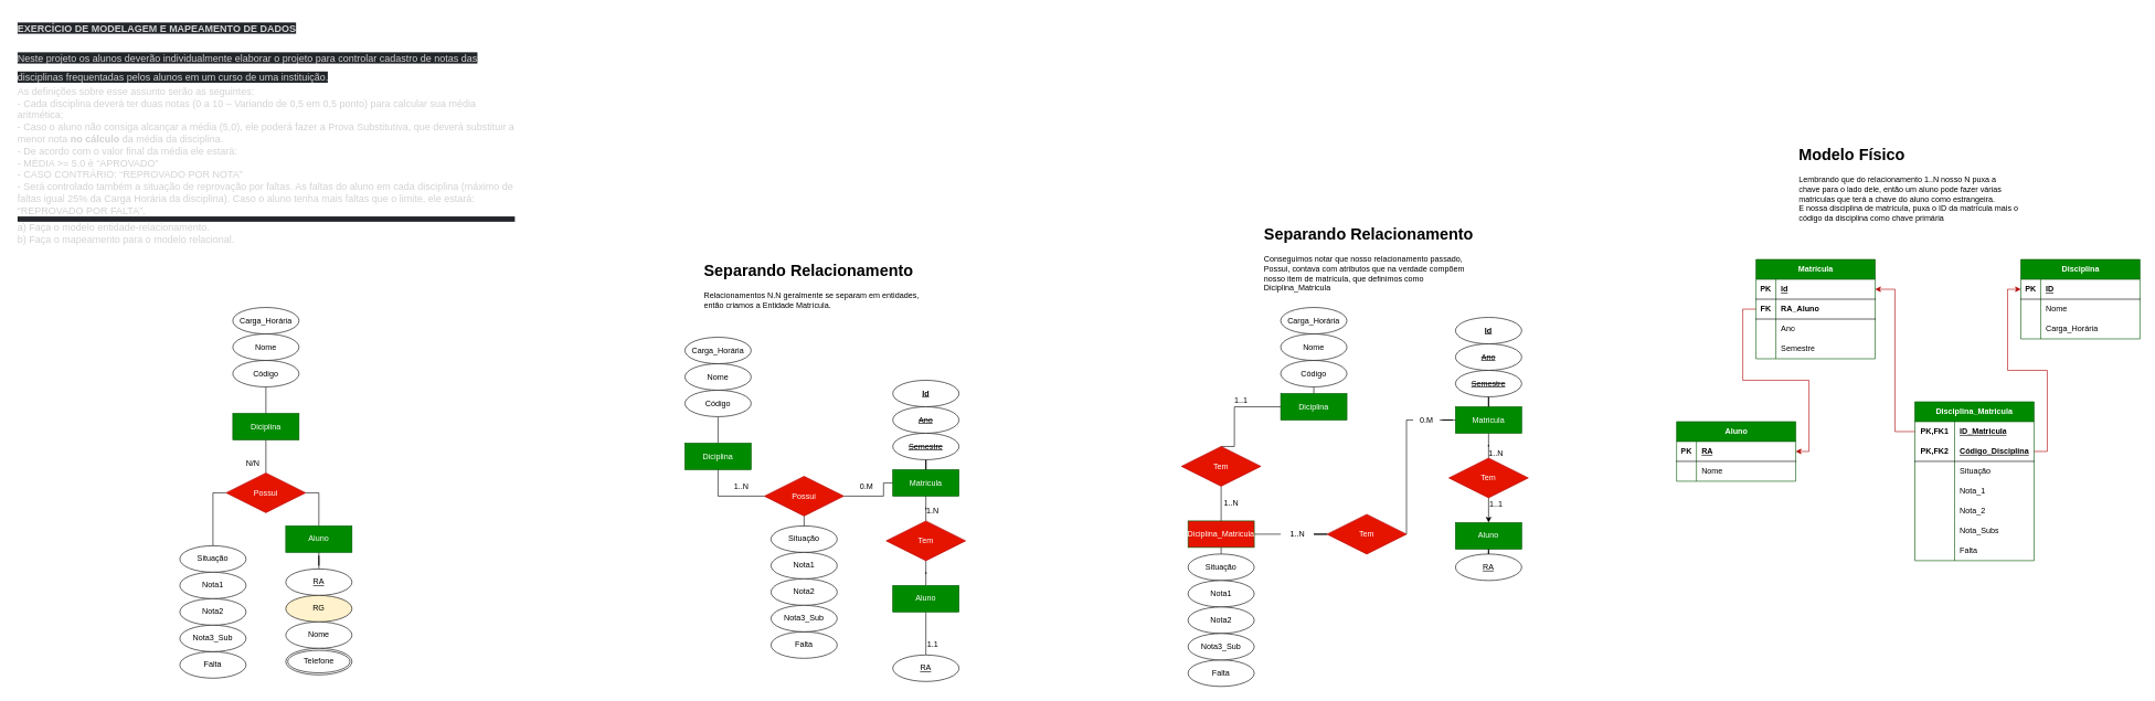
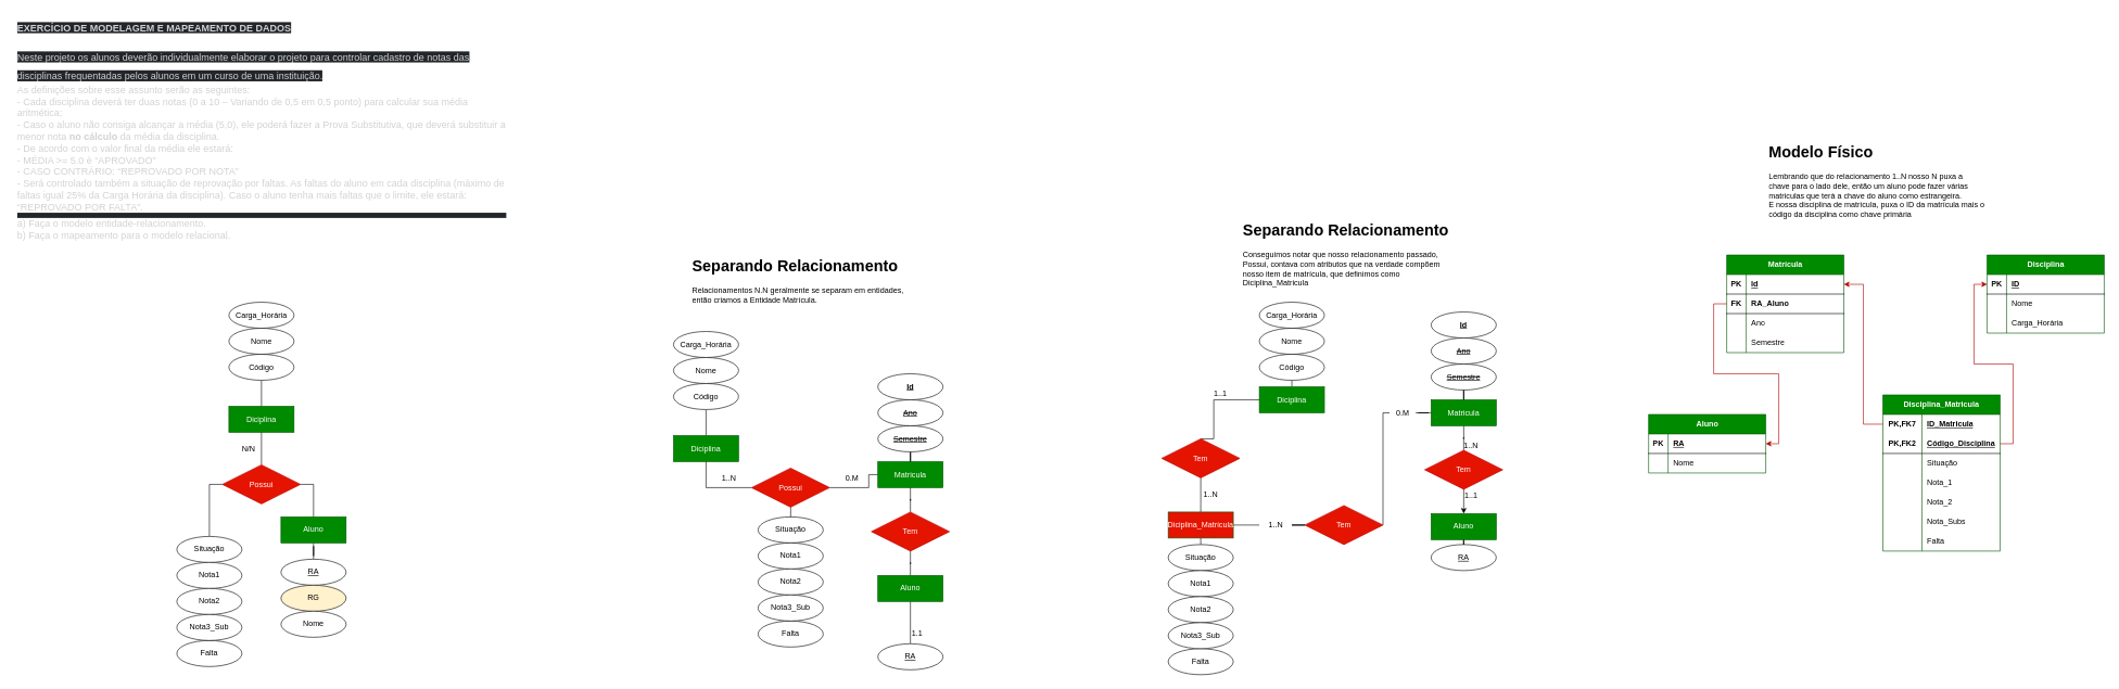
- <mxCell id="125" value="PK,FK1" style="shape=partialRectangle;connectable=0;fillColor=none;top=0;left=0;bottom=0;right=0;fontStyle=1;overflow=hidden;html=1;whiteSpace=wrap;" vertex="1" parent="124"><mxGeometry width="60" height="30" as="geometry"><mxRectangle width="60" height="30" as="alternateBounds" /></mxGeometry></mxCell>
+ <mxCell id="125" value="PK,FK7" style="shape=partialRectangle;connectable=0;fillColor=none;top=0;left=0;bottom=0;right=0;fontStyle=1;overflow=hidden;html=1;whiteSpace=wrap;" vertex="1" parent="124"><mxGeometry width="60" height="30" as="geometry"><mxRectangle width="60" height="30" as="alternateBounds" /></mxGeometry></mxCell>
- <mxCell id="22" value="N/N" style="text;html=1;align=center;verticalAlign=middle;resizable=0;points=[];autosize=1;strokeColor=none;fillColor=none;" vertex="1" parent="1"><mxGeometry x="360" y="684" width="40" height="30" as="geometry" /></mxCell>
+ <mxCell id="22" value="N/N" style="text;html=1;align=center;verticalAlign=middle;resizable=0;points=[];autosize=1;strokeColor=none;fillColor=none;" vertex="1" parent="1"><mxGeometry x="360" y="674" width="40" height="30" as="geometry" /></mxCell>
- <mxCell id="37" value="1.N" style="text;html=1;align=center;verticalAlign=middle;resizable=0;points=[];autosize=1;strokeColor=none;fillColor=none;" vertex="1" parent="1"><mxGeometry x="1387" y="756.5" width="40" height="30" as="geometry" /></mxCell>
- <mxCell id="10" value="Telefone" style="ellipse;shape=doubleEllipse;margin=3;whiteSpace=wrap;html=1;align=center;" vertex="1" parent="1"><mxGeometry x="430" y="979" width="100" height="40" as="geometry" /></mxCell>
